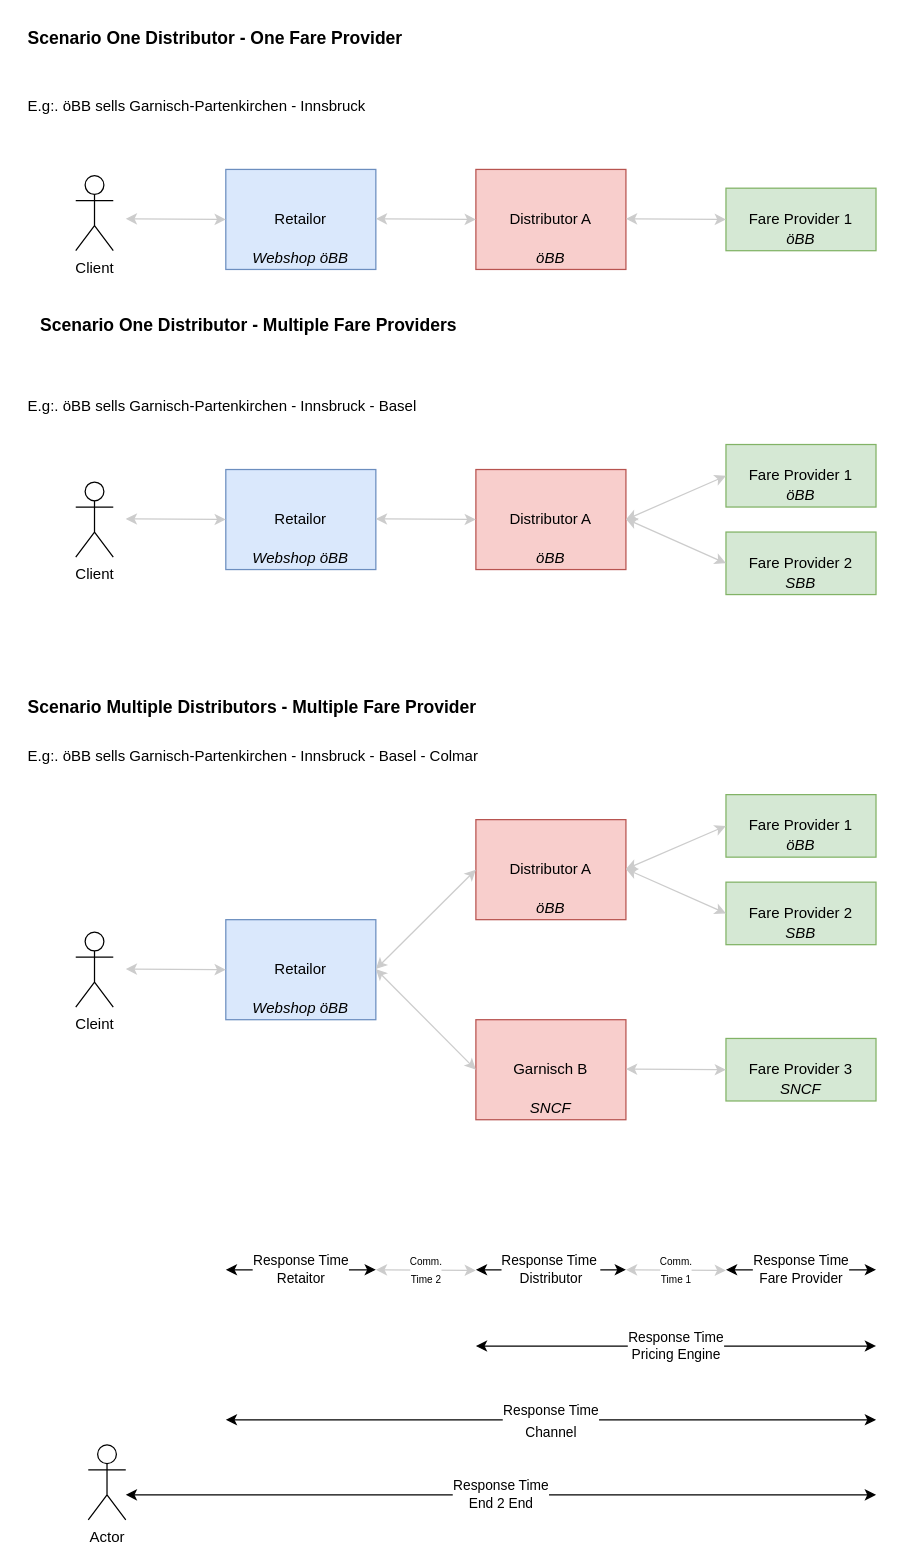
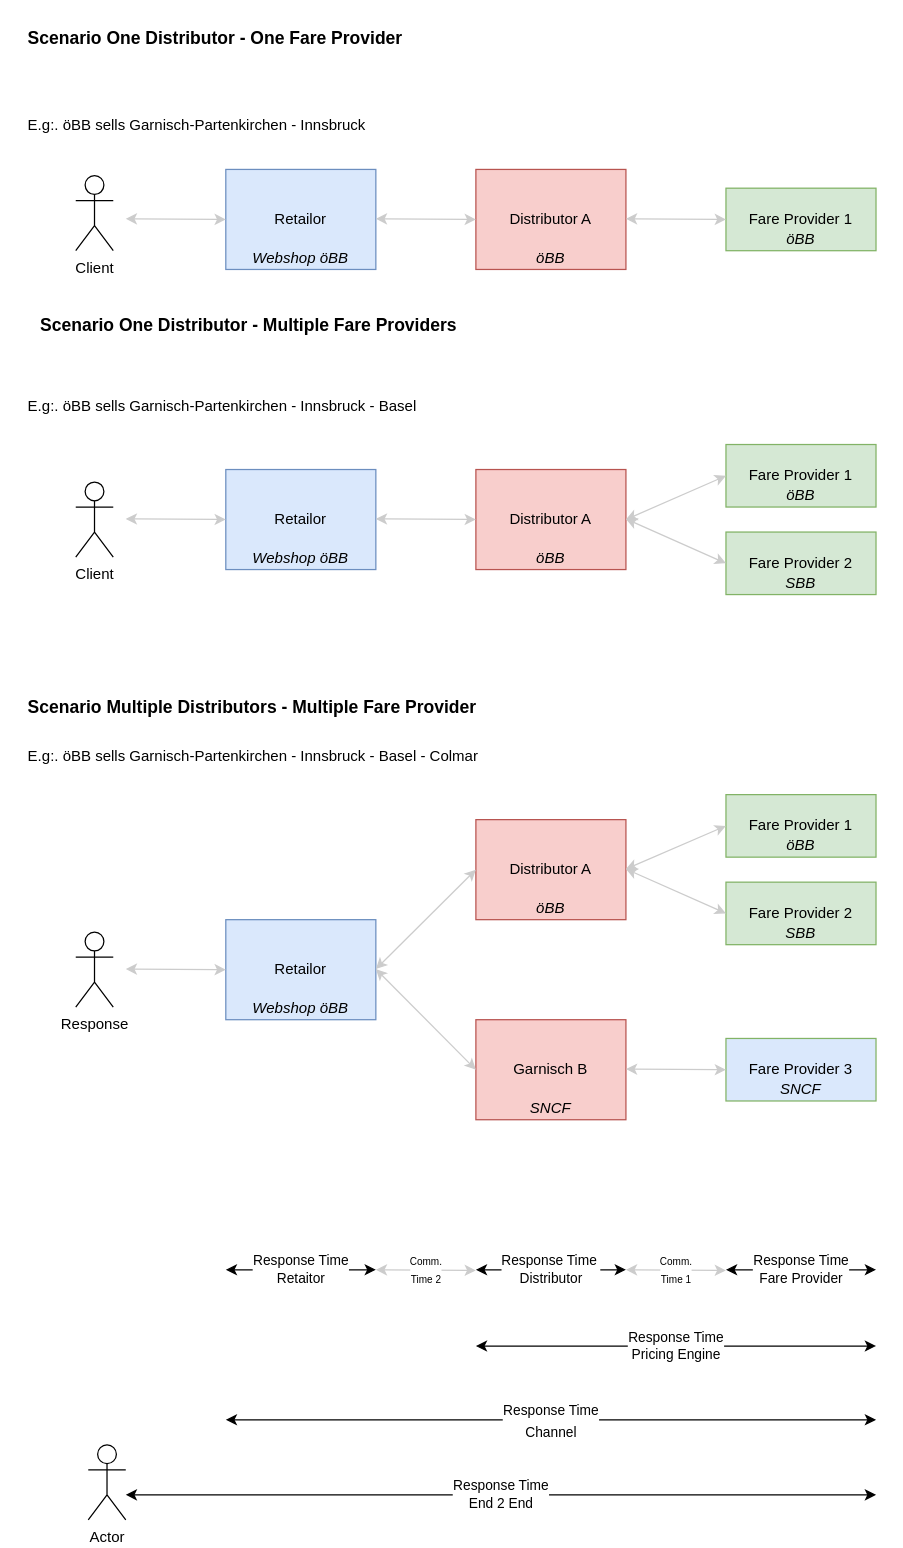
- <mxCell id="26" value="E.g:. öBB sells Garnisch-Partenkirchen - Innsbruck" style="text;html=1;strokeColor=none;fillColor=none;align=left;verticalAlign=middle;whiteSpace=wrap;rounded=0;fontColor=#000000;" parent="1" vertex="1"><mxGeometry x="20" y="75" width="320" height="20" as="geometry" /></mxCell>
+ <mxCell id="26" value="E.g:. öBB sells Garnisch-Partenkirchen - Innsbruck" style="text;html=1;strokeColor=none;fillColor=none;align=left;verticalAlign=middle;whiteSpace=wrap;rounded=0;fontColor=#000000;" parent="1" vertex="1"><mxGeometry x="20" y="90" width="320" height="20" as="geometry" /></mxCell>
- <mxCell id="10" value="Cleint" style="shape=umlActor;verticalLabelPosition=bottom;verticalAlign=top;html=1;outlineConnect=0;" parent="1" vertex="1"><mxGeometry x="60" y="745" width="30" height="60" as="geometry" /></mxCell>
+ <mxCell id="10" value="Response" style="shape=umlActor;verticalLabelPosition=bottom;verticalAlign=top;html=1;outlineConnect=0;" parent="1" vertex="1"><mxGeometry x="60" y="745" width="30" height="60" as="geometry" /></mxCell>
- <mxCell id="16" value="Fare Provider 3" style="rounded=0;whiteSpace=wrap;html=1;strokeColor=#82b366;fillColor=#d5e8d4;" parent="1" vertex="1"><mxGeometry x="580" y="830" width="120" height="50" as="geometry" /></mxCell>
+ <mxCell id="16" value="Fare Provider 3" style="rounded=0;whiteSpace=wrap;html=1;strokeColor=#82b366;fillColor=#dae8fc;" parent="1" vertex="1"><mxGeometry x="580" y="830" width="120" height="50" as="geometry" /></mxCell>
